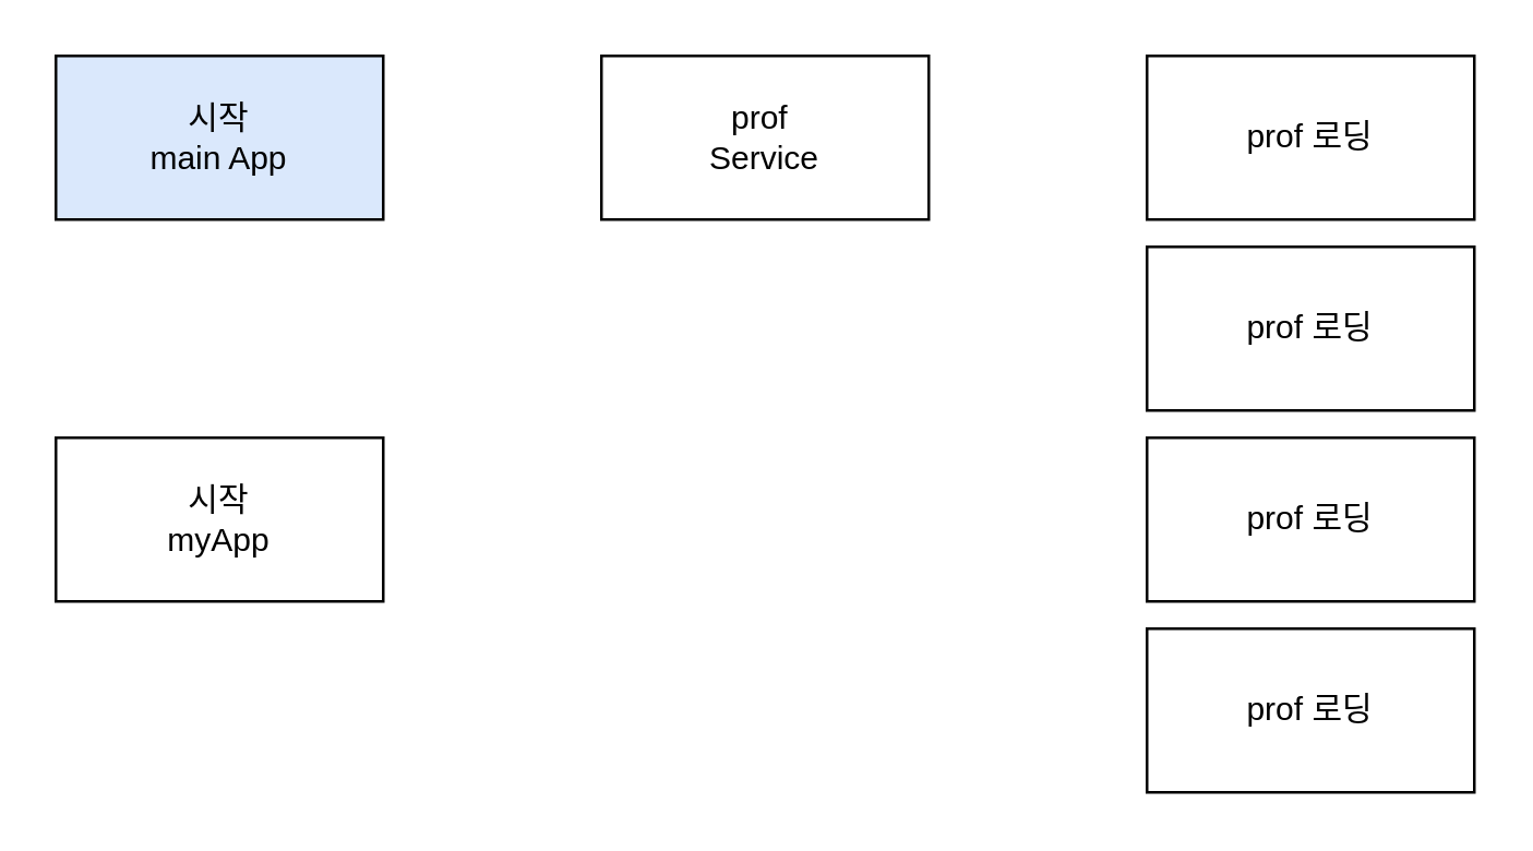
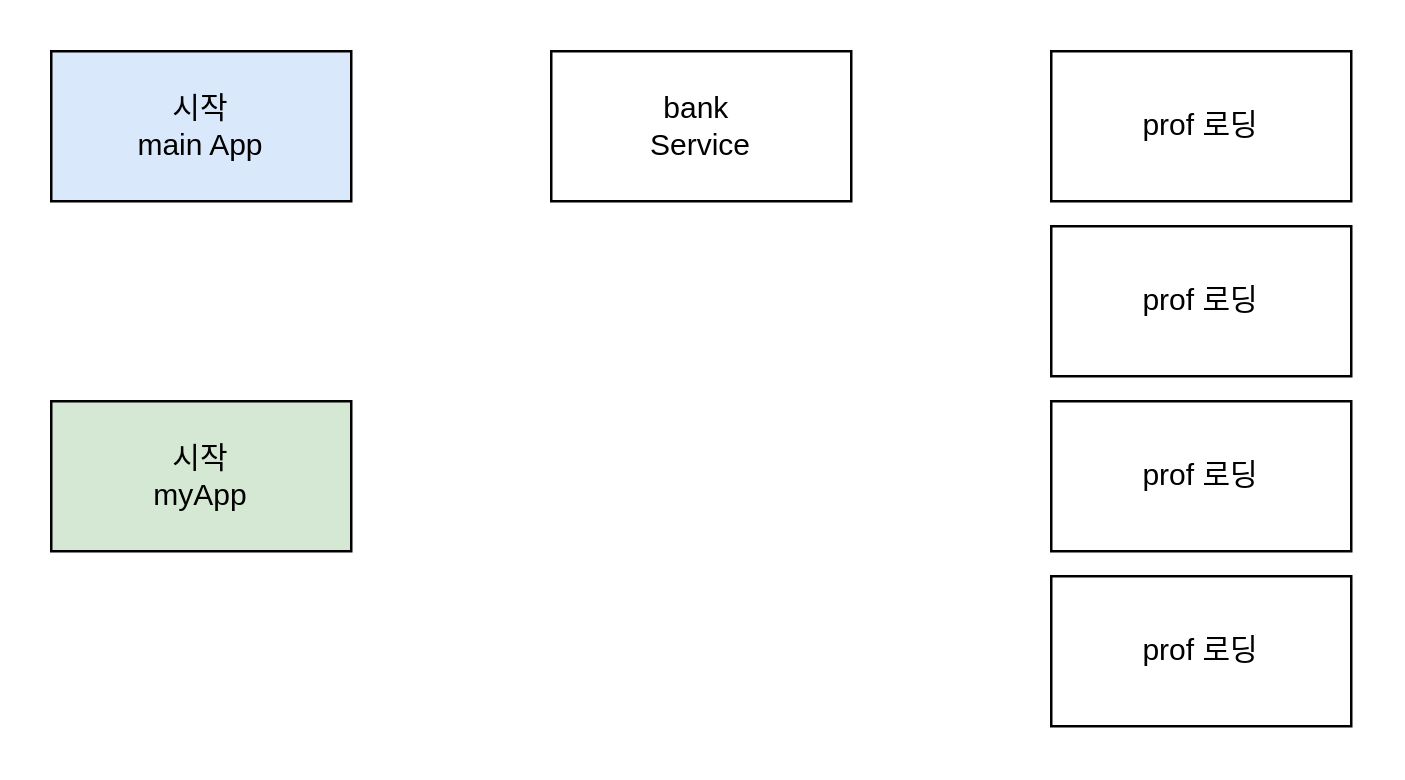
- <mxCell id="3" value="prof&amp;nbsp;&lt;br&gt;Service" style="rounded=0;whiteSpace=wrap;html=1;" vertex="1" parent="1"><mxGeometry x="220" y="20" width="120" height="60" as="geometry" /></mxCell>
+ <mxCell id="3" value="bank&amp;nbsp;&lt;br&gt;Service" style="rounded=0;whiteSpace=wrap;html=1;" vertex="1" parent="1"><mxGeometry x="220" y="20" width="120" height="60" as="geometry" /></mxCell>
- <mxCell id="8" value="시작&lt;br&gt;myApp" style="rounded=0;whiteSpace=wrap;html=1;" vertex="1" parent="1"><mxGeometry x="20" y="160" width="120" height="60" as="geometry" /></mxCell>
+ <mxCell id="8" value="시작&lt;br&gt;myApp" style="rounded=0;whiteSpace=wrap;html=1;fillColor=#d5e8d4;" vertex="1" parent="1"><mxGeometry x="20" y="160" width="120" height="60" as="geometry" /></mxCell>
